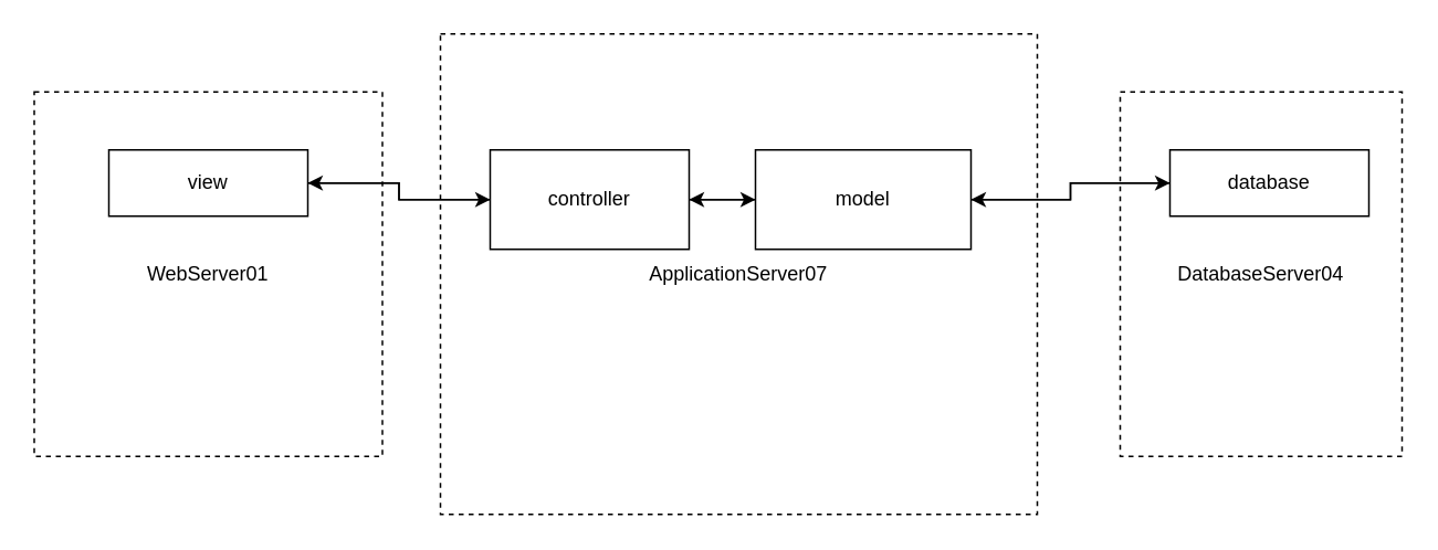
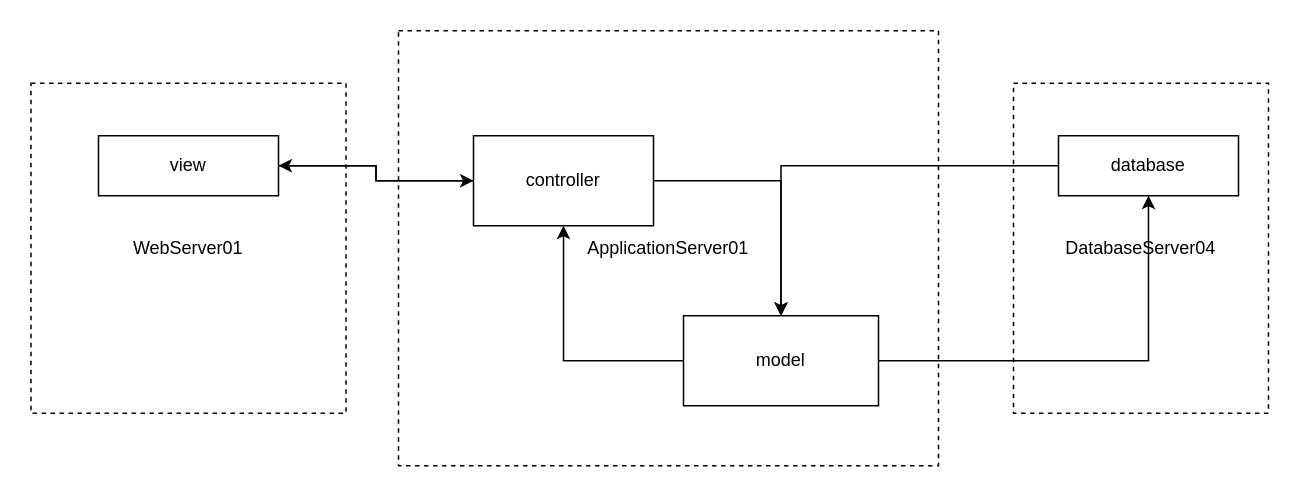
- <mxCell id="9" value="controller" style="rounded=0;whiteSpace=wrap;html=1;" vertex="1" parent="1"><mxGeometry x="295" y="90" width="120" height="60" as="geometry" /></mxCell>
+ <mxCell id="9" value="controller" style="rounded=0;whiteSpace=wrap;html=1;" vertex="1" parent="1"><mxGeometry x="315" y="90" width="120" height="60" as="geometry" /></mxCell>
- <mxCell id="12" value="model" style="rounded=0;whiteSpace=wrap;html=1;" vertex="1" parent="1"><mxGeometry x="455" y="90" width="130" height="60" as="geometry" /></mxCell>
+ <mxCell id="12" value="model" style="rounded=0;whiteSpace=wrap;html=1;" vertex="1" parent="1"><mxGeometry x="455" y="210" width="130" height="60" as="geometry" /></mxCell>
- <mxCell id="4" value="ApplicationServer07" style="rounded=0;whiteSpace=wrap;html=1;dashed=1;" vertex="1" parent="1"><mxGeometry x="265" y="20" width="360" height="290" as="geometry" /></mxCell>
+ <mxCell id="4" value="ApplicationServer01" style="rounded=0;whiteSpace=wrap;html=1;dashed=1;" vertex="1" parent="1"><mxGeometry x="265" y="20" width="360" height="290" as="geometry" /></mxCell>
